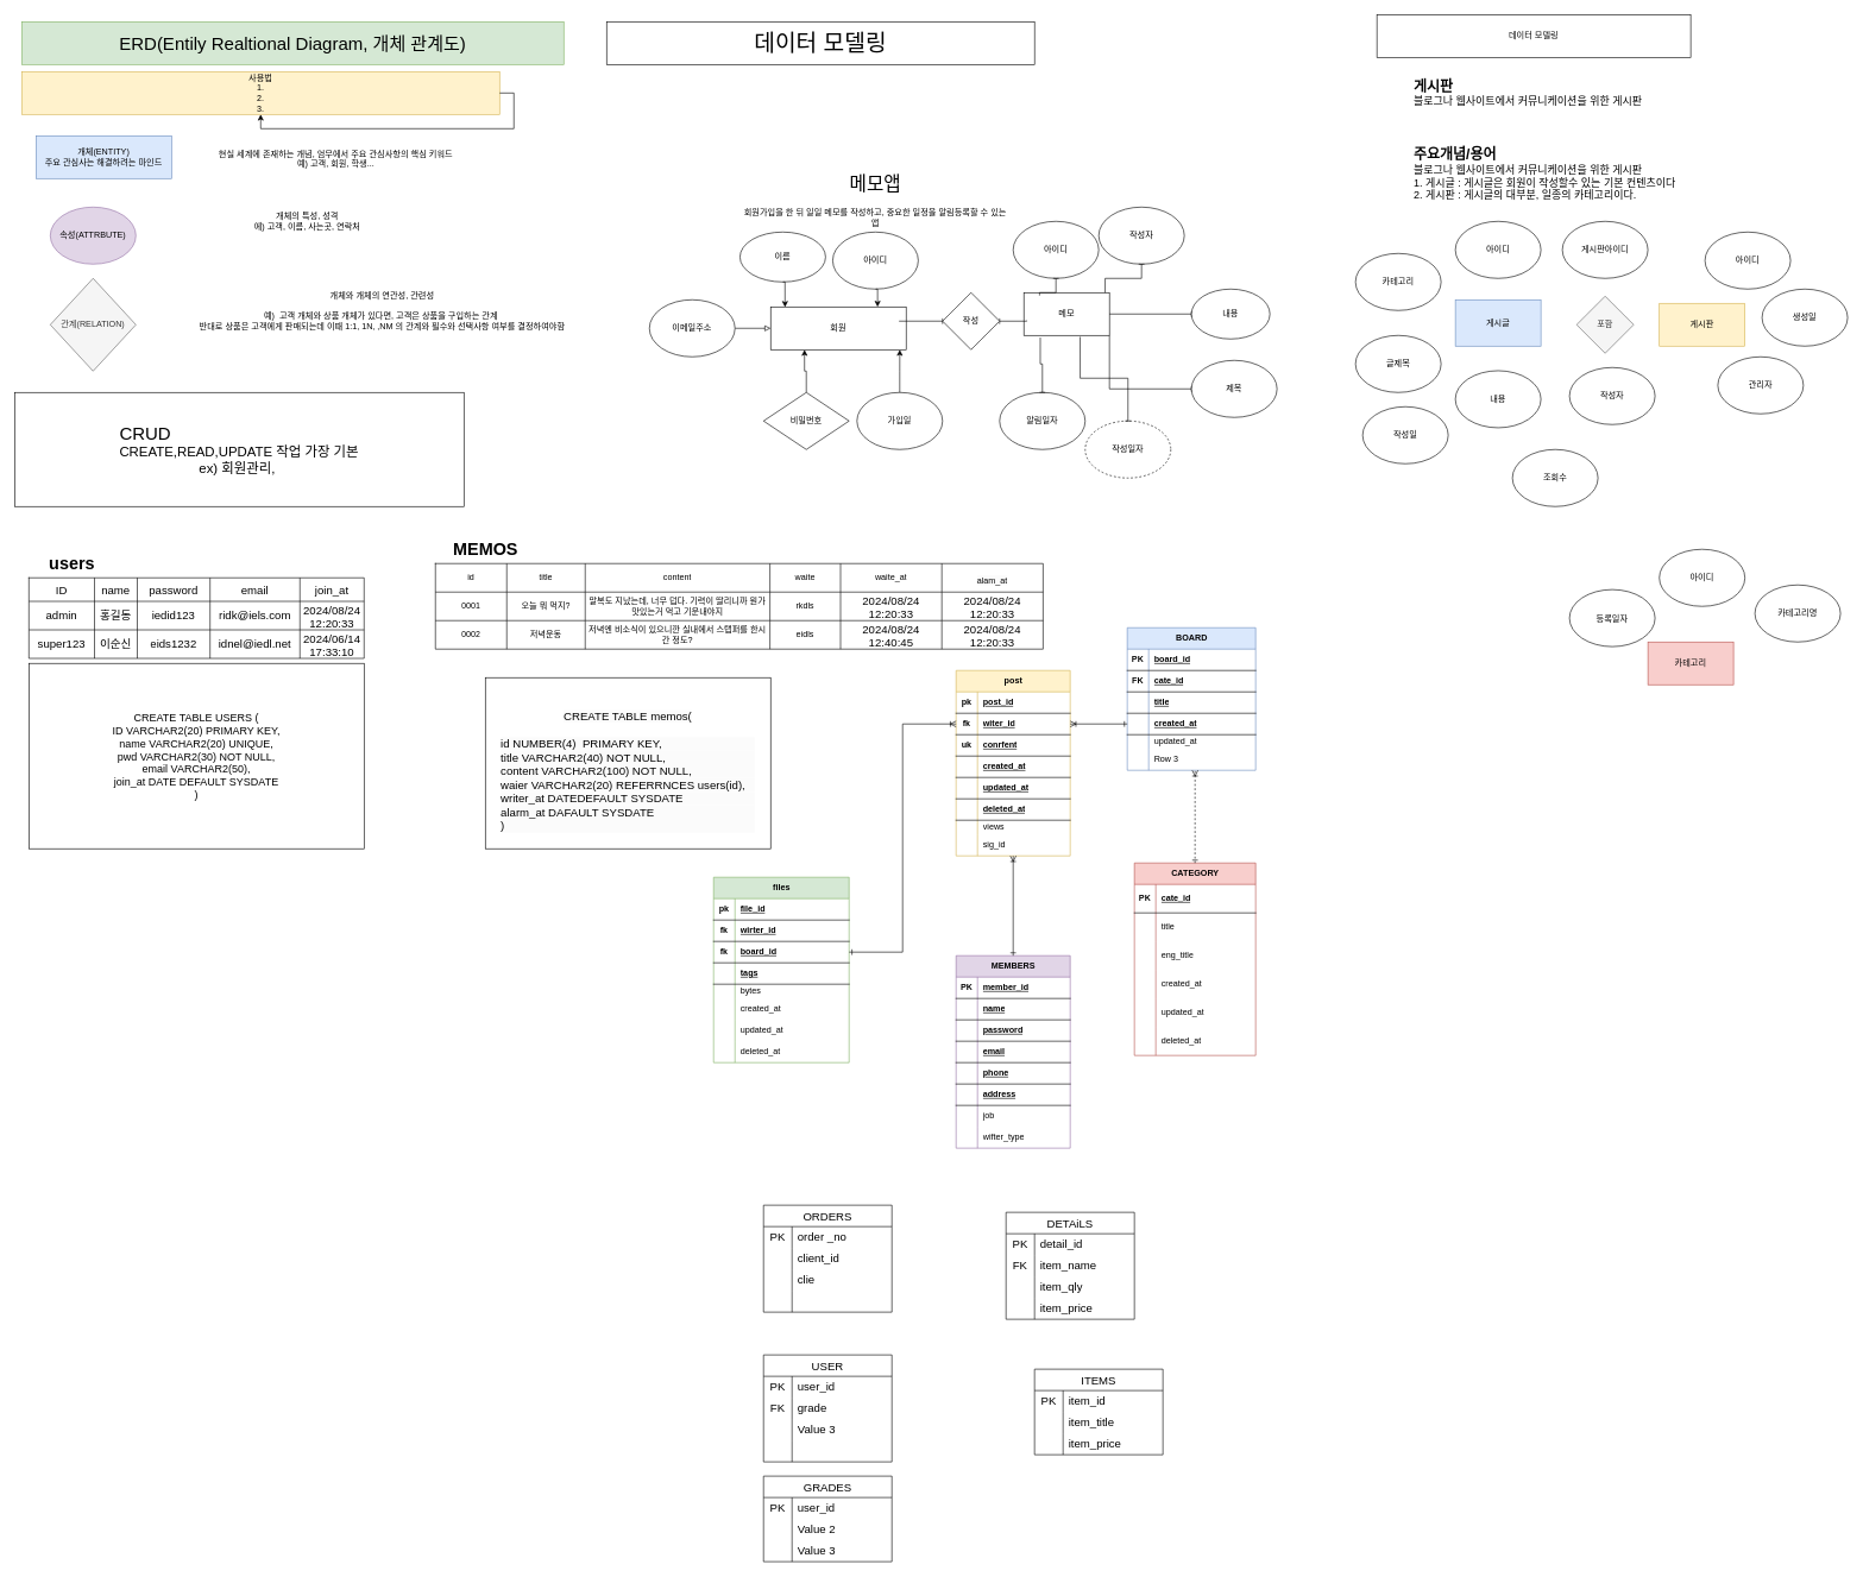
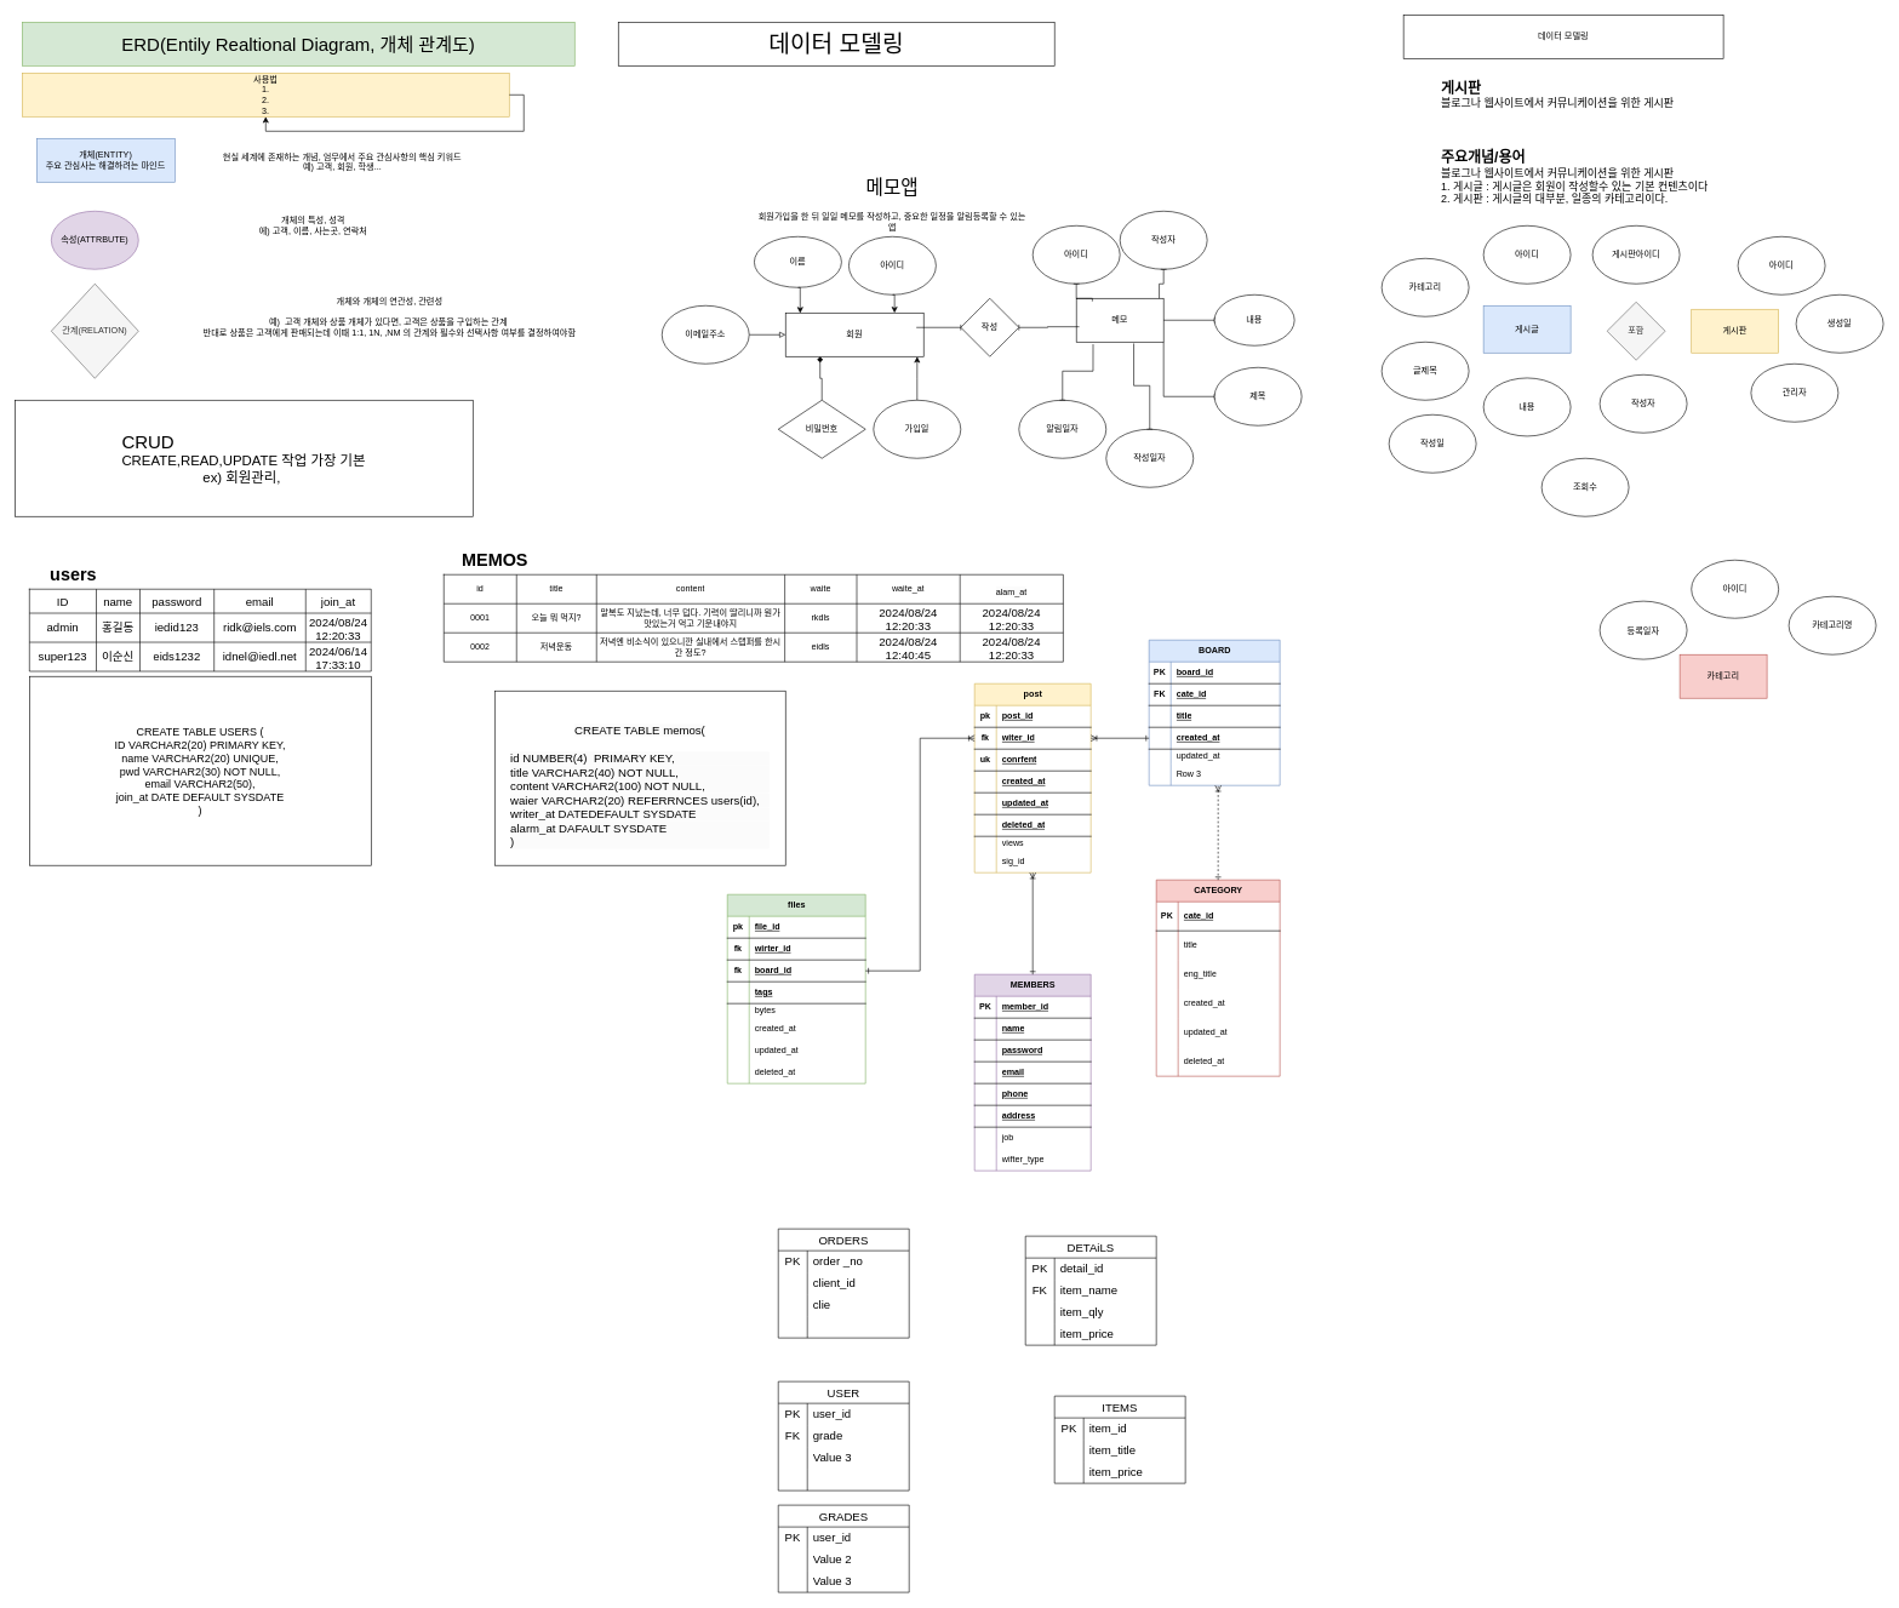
- <mxCell id="13" value="메모" style="rounded=0;whiteSpace=wrap;html=1;" parent="1" vertex="1"><mxGeometry x="1435" y="410" width="120" height="60" as="geometry" /></mxCell>
+ <mxCell id="13" value="메모" style="rounded=0;whiteSpace=wrap;html=1;" parent="1" vertex="1"><mxGeometry x="1480" y="410" width="120" height="60" as="geometry" /></mxCell>
- <mxCell id="20" style="edgeStyle=orthogonalEdgeStyle;rounded=0;orthogonalLoop=1;jettySize=auto;html=1;exitX=0.5;exitY=0;exitDx=0;exitDy=0;entryX=0.25;entryY=1;entryDx=0;entryDy=0;" edge="1" parent="1" source="21" target="12"><mxGeometry relative="1" as="geometry" /></mxCell>
+ <mxCell id="20" style="edgeStyle=orthogonalEdgeStyle;rounded=0;orthogonalLoop=1;jettySize=auto;html=1;exitX=0.5;exitY=0;exitDx=0;exitDy=0;entryX=0.25;entryY=1;entryDx=0;entryDy=0;endArrow=diamond;" edge="1" parent="1" source="21" target="12"><mxGeometry relative="1" as="geometry" /></mxCell>
- <mxCell id="29" value="작성일자" style="ellipse;whiteSpace=wrap;html=1;dashed=1;" parent="1" vertex="1"><mxGeometry x="1521" y="590" width="120" height="80" as="geometry" /></mxCell>
+ <mxCell id="29" value="작성일자" style="ellipse;whiteSpace=wrap;html=1;" parent="1" vertex="1"><mxGeometry x="1521" y="590" width="120" height="80" as="geometry" /></mxCell>
